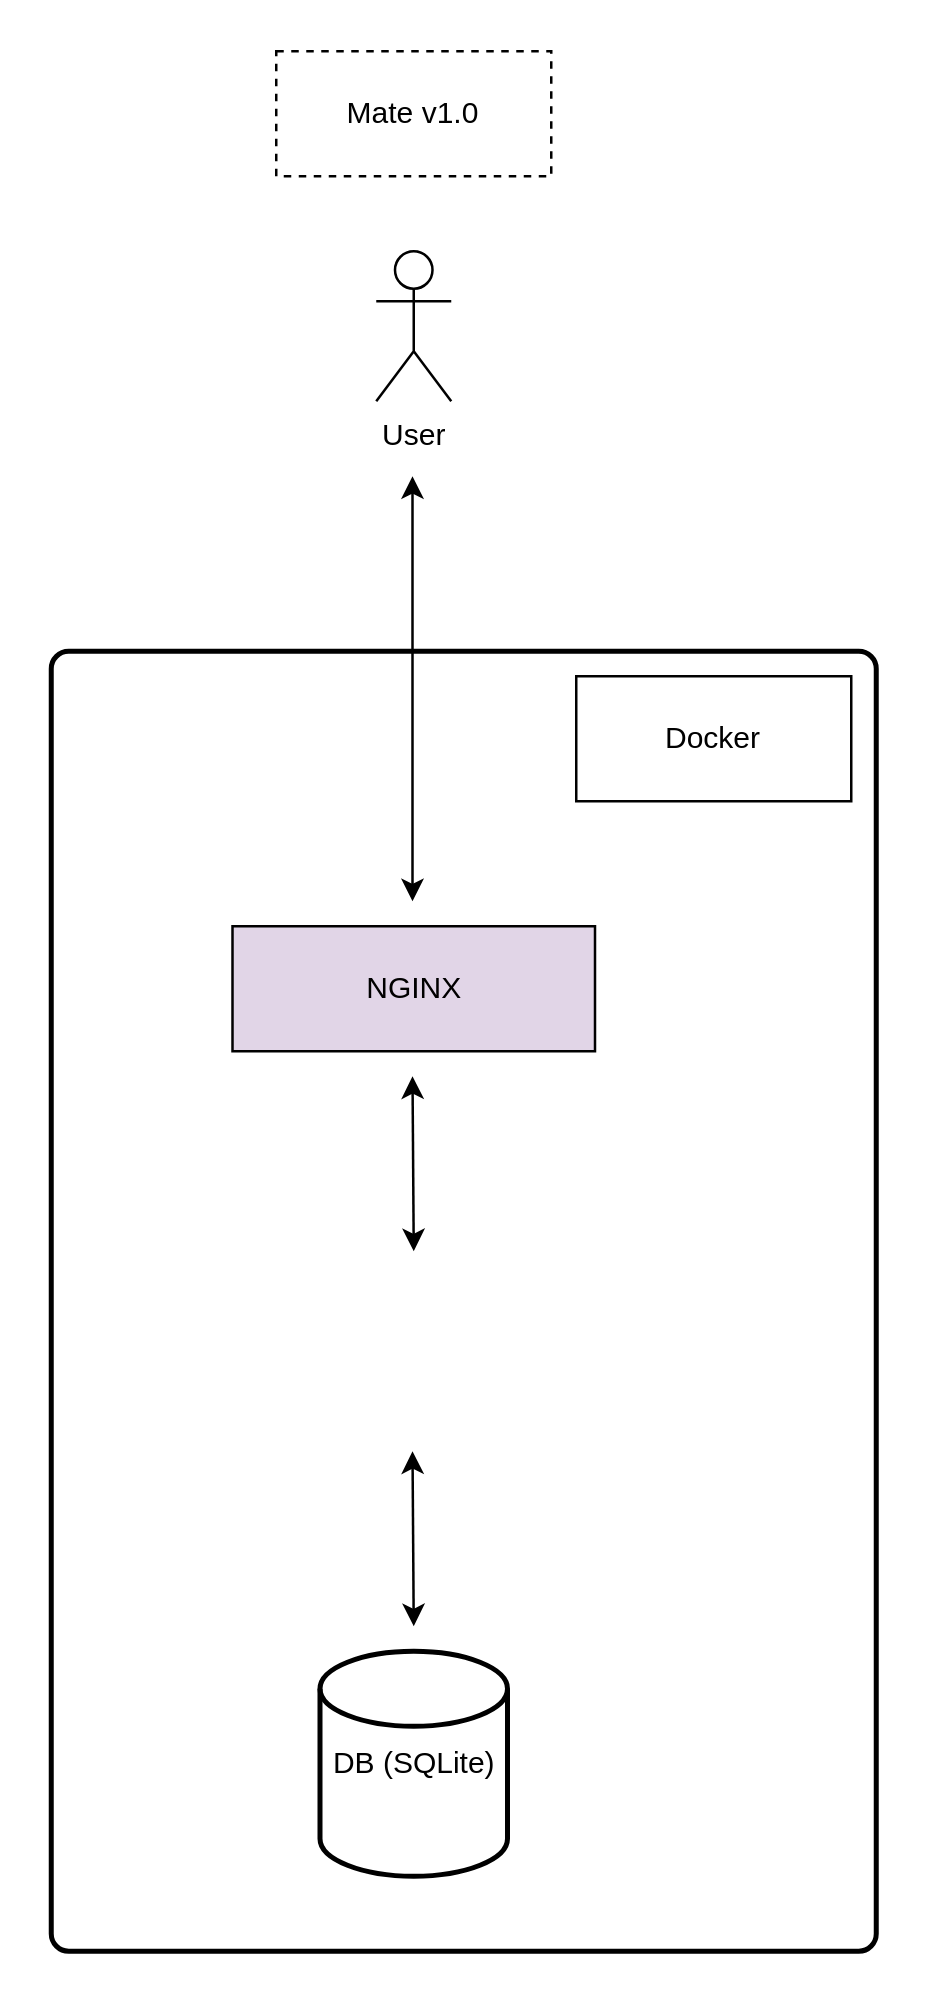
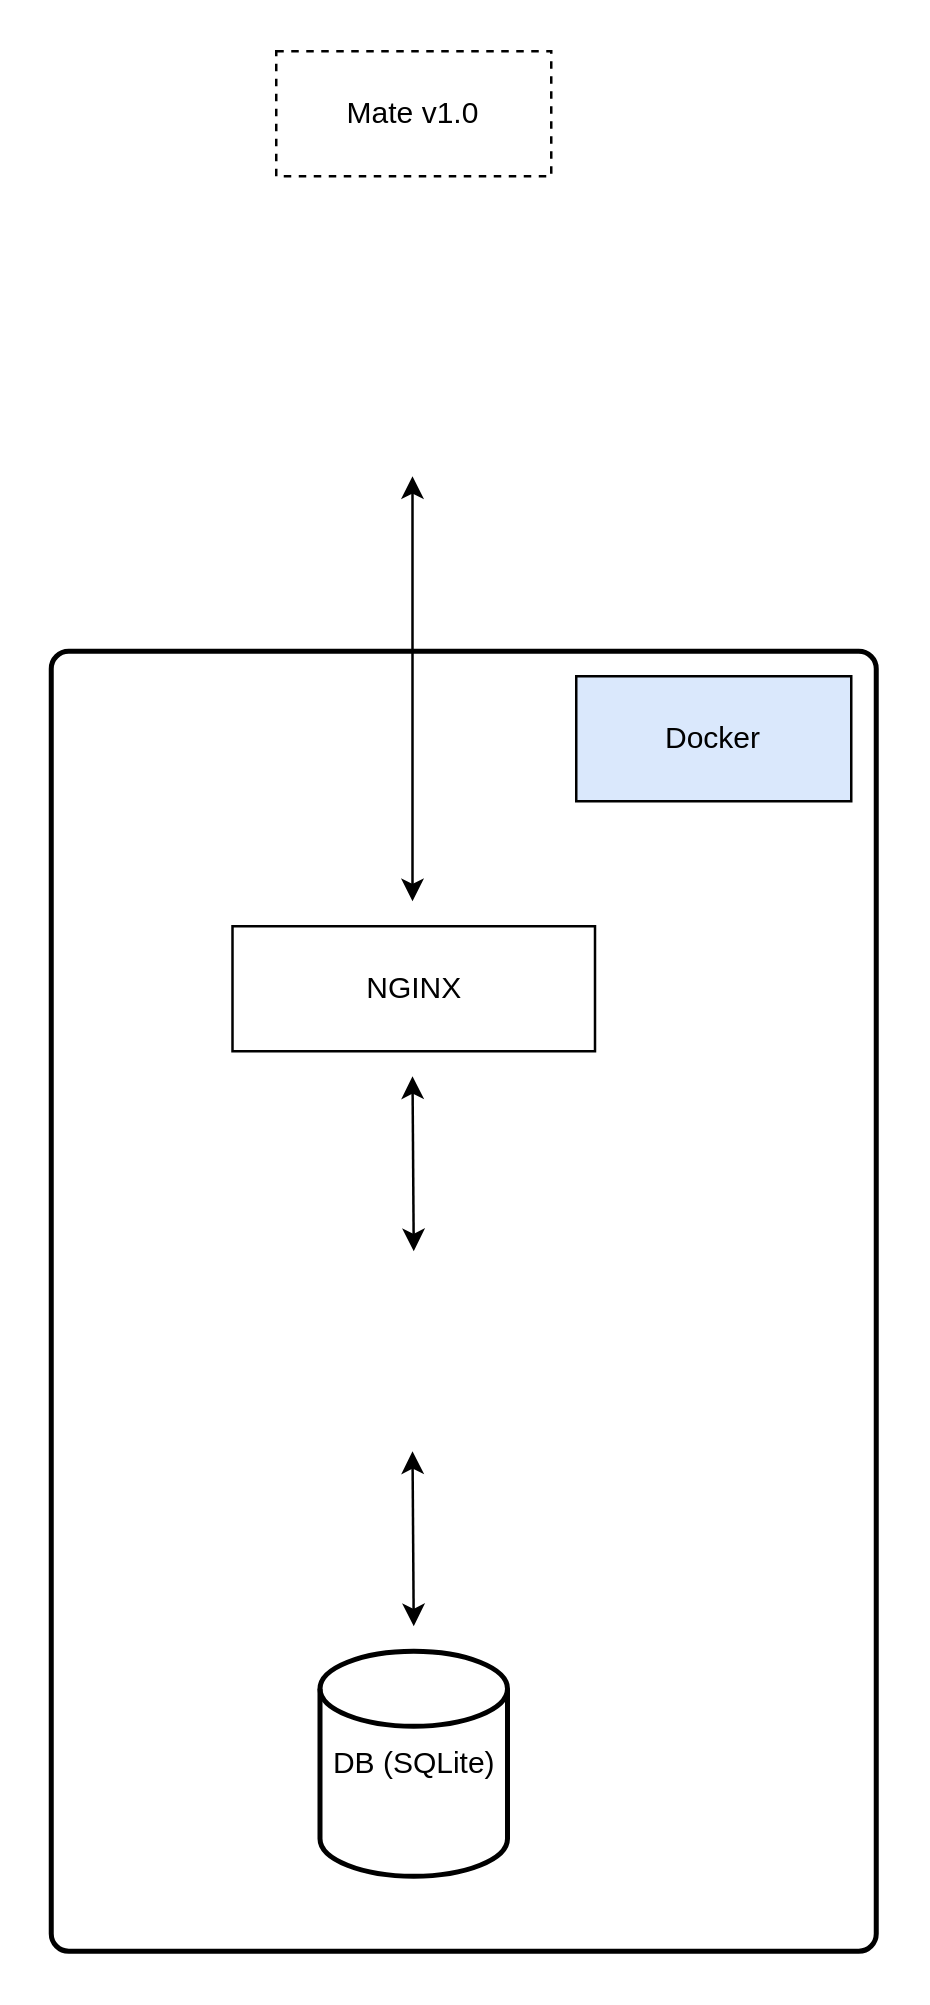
- <mxCell id="10" value="User" style="shape=umlActor;verticalLabelPosition=bottom;verticalAlign=top;html=1;" vertex="1" parent="1"><mxGeometry x="150" y="100" width="30" height="60" as="geometry" /></mxCell>
- <mxCell id="5" value="Docker" style="html=1;whiteSpace=wrap;" vertex="1" parent="1"><mxGeometry x="230" y="270" width="110" height="50" as="geometry" /></mxCell>
+ <mxCell id="5" value="Docker" style="html=1;whiteSpace=wrap;fillColor=#dae8fc;" vertex="1" parent="1"><mxGeometry x="230" y="270" width="110" height="50" as="geometry" /></mxCell>
- <mxCell id="9" value="NGINX" style="html=1;whiteSpace=wrap;fillColor=#e1d5e7;" vertex="1" parent="1"><mxGeometry x="92.5" y="370" width="145" height="50" as="geometry" /></mxCell>
+ <mxCell id="9" value="NGINX" style="html=1;whiteSpace=wrap;" vertex="1" parent="1"><mxGeometry x="92.5" y="370" width="145" height="50" as="geometry" /></mxCell>
